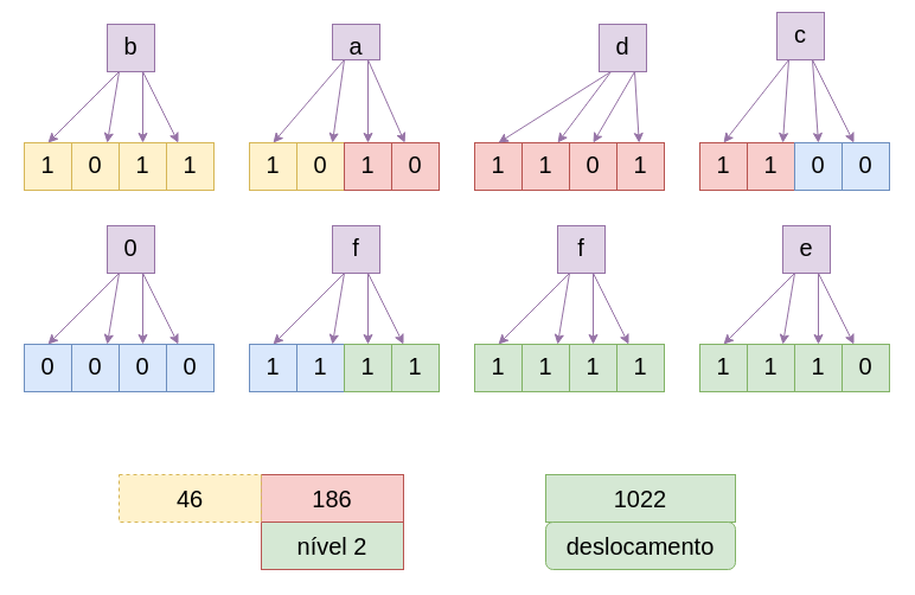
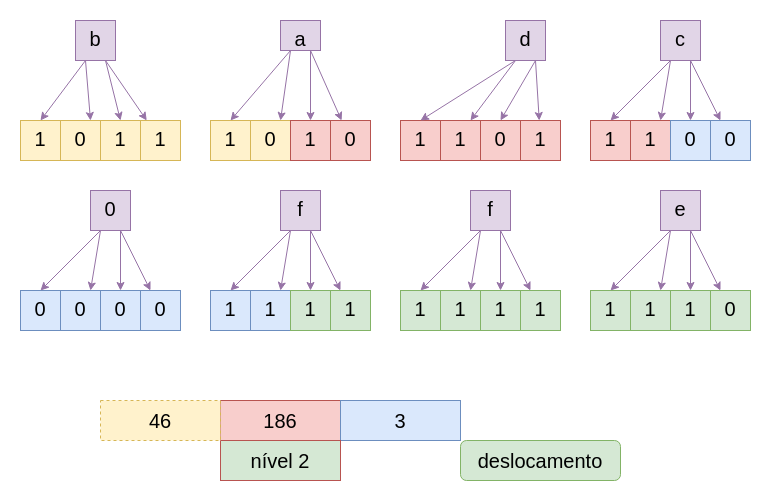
- <mxCell id="33" value="c" style="whiteSpace=wrap;html=1;aspect=fixed;fontSize=20;align=center;verticalAlign=top;spacingLeft=0;fillColor=#e1d5e7;strokeColor=#9673a6;" parent="1" vertex="1"><mxGeometry x="655" y="10" width="40" height="40" as="geometry" /></mxCell>
+ <mxCell id="33" value="c" style="whiteSpace=wrap;html=1;aspect=fixed;fontSize=20;align=center;verticalAlign=top;spacingLeft=0;fillColor=#e1d5e7;strokeColor=#9673a6;" parent="1" vertex="1"><mxGeometry x="660" y="20" width="40" height="40" as="geometry" /></mxCell>
- <mxCell id="6" value="b" style="whiteSpace=wrap;html=1;aspect=fixed;fontSize=20;align=center;verticalAlign=top;spacingLeft=0;fillColor=#e1d5e7;strokeColor=#9673a6;" parent="1" vertex="1"><mxGeometry x="90" y="20" width="40" height="40" as="geometry" /></mxCell>
+ <mxCell id="6" value="b" style="whiteSpace=wrap;html=1;aspect=fixed;fontSize=20;align=center;verticalAlign=top;spacingLeft=0;fillColor=#e1d5e7;strokeColor=#9673a6;" parent="1" vertex="1"><mxGeometry x="75" y="20" width="40" height="40" as="geometry" /></mxCell>
+ <mxCell id="75" value="3" style="rounded=0;whiteSpace=wrap;html=1;fontSize=20;align=center;fillColor=#dae8fc;strokeColor=#6c8ebf;" parent="1" vertex="1"><mxGeometry x="340" y="400" width="120" height="40" as="geometry" /></mxCell>
- <mxCell id="76" value="1022" style="rounded=0;whiteSpace=wrap;html=1;fontSize=20;align=center;fillColor=#d5e8d4;strokeColor=#82b366;" parent="1" vertex="1"><mxGeometry x="460" y="400" width="160" height="40" as="geometry" /></mxCell>
